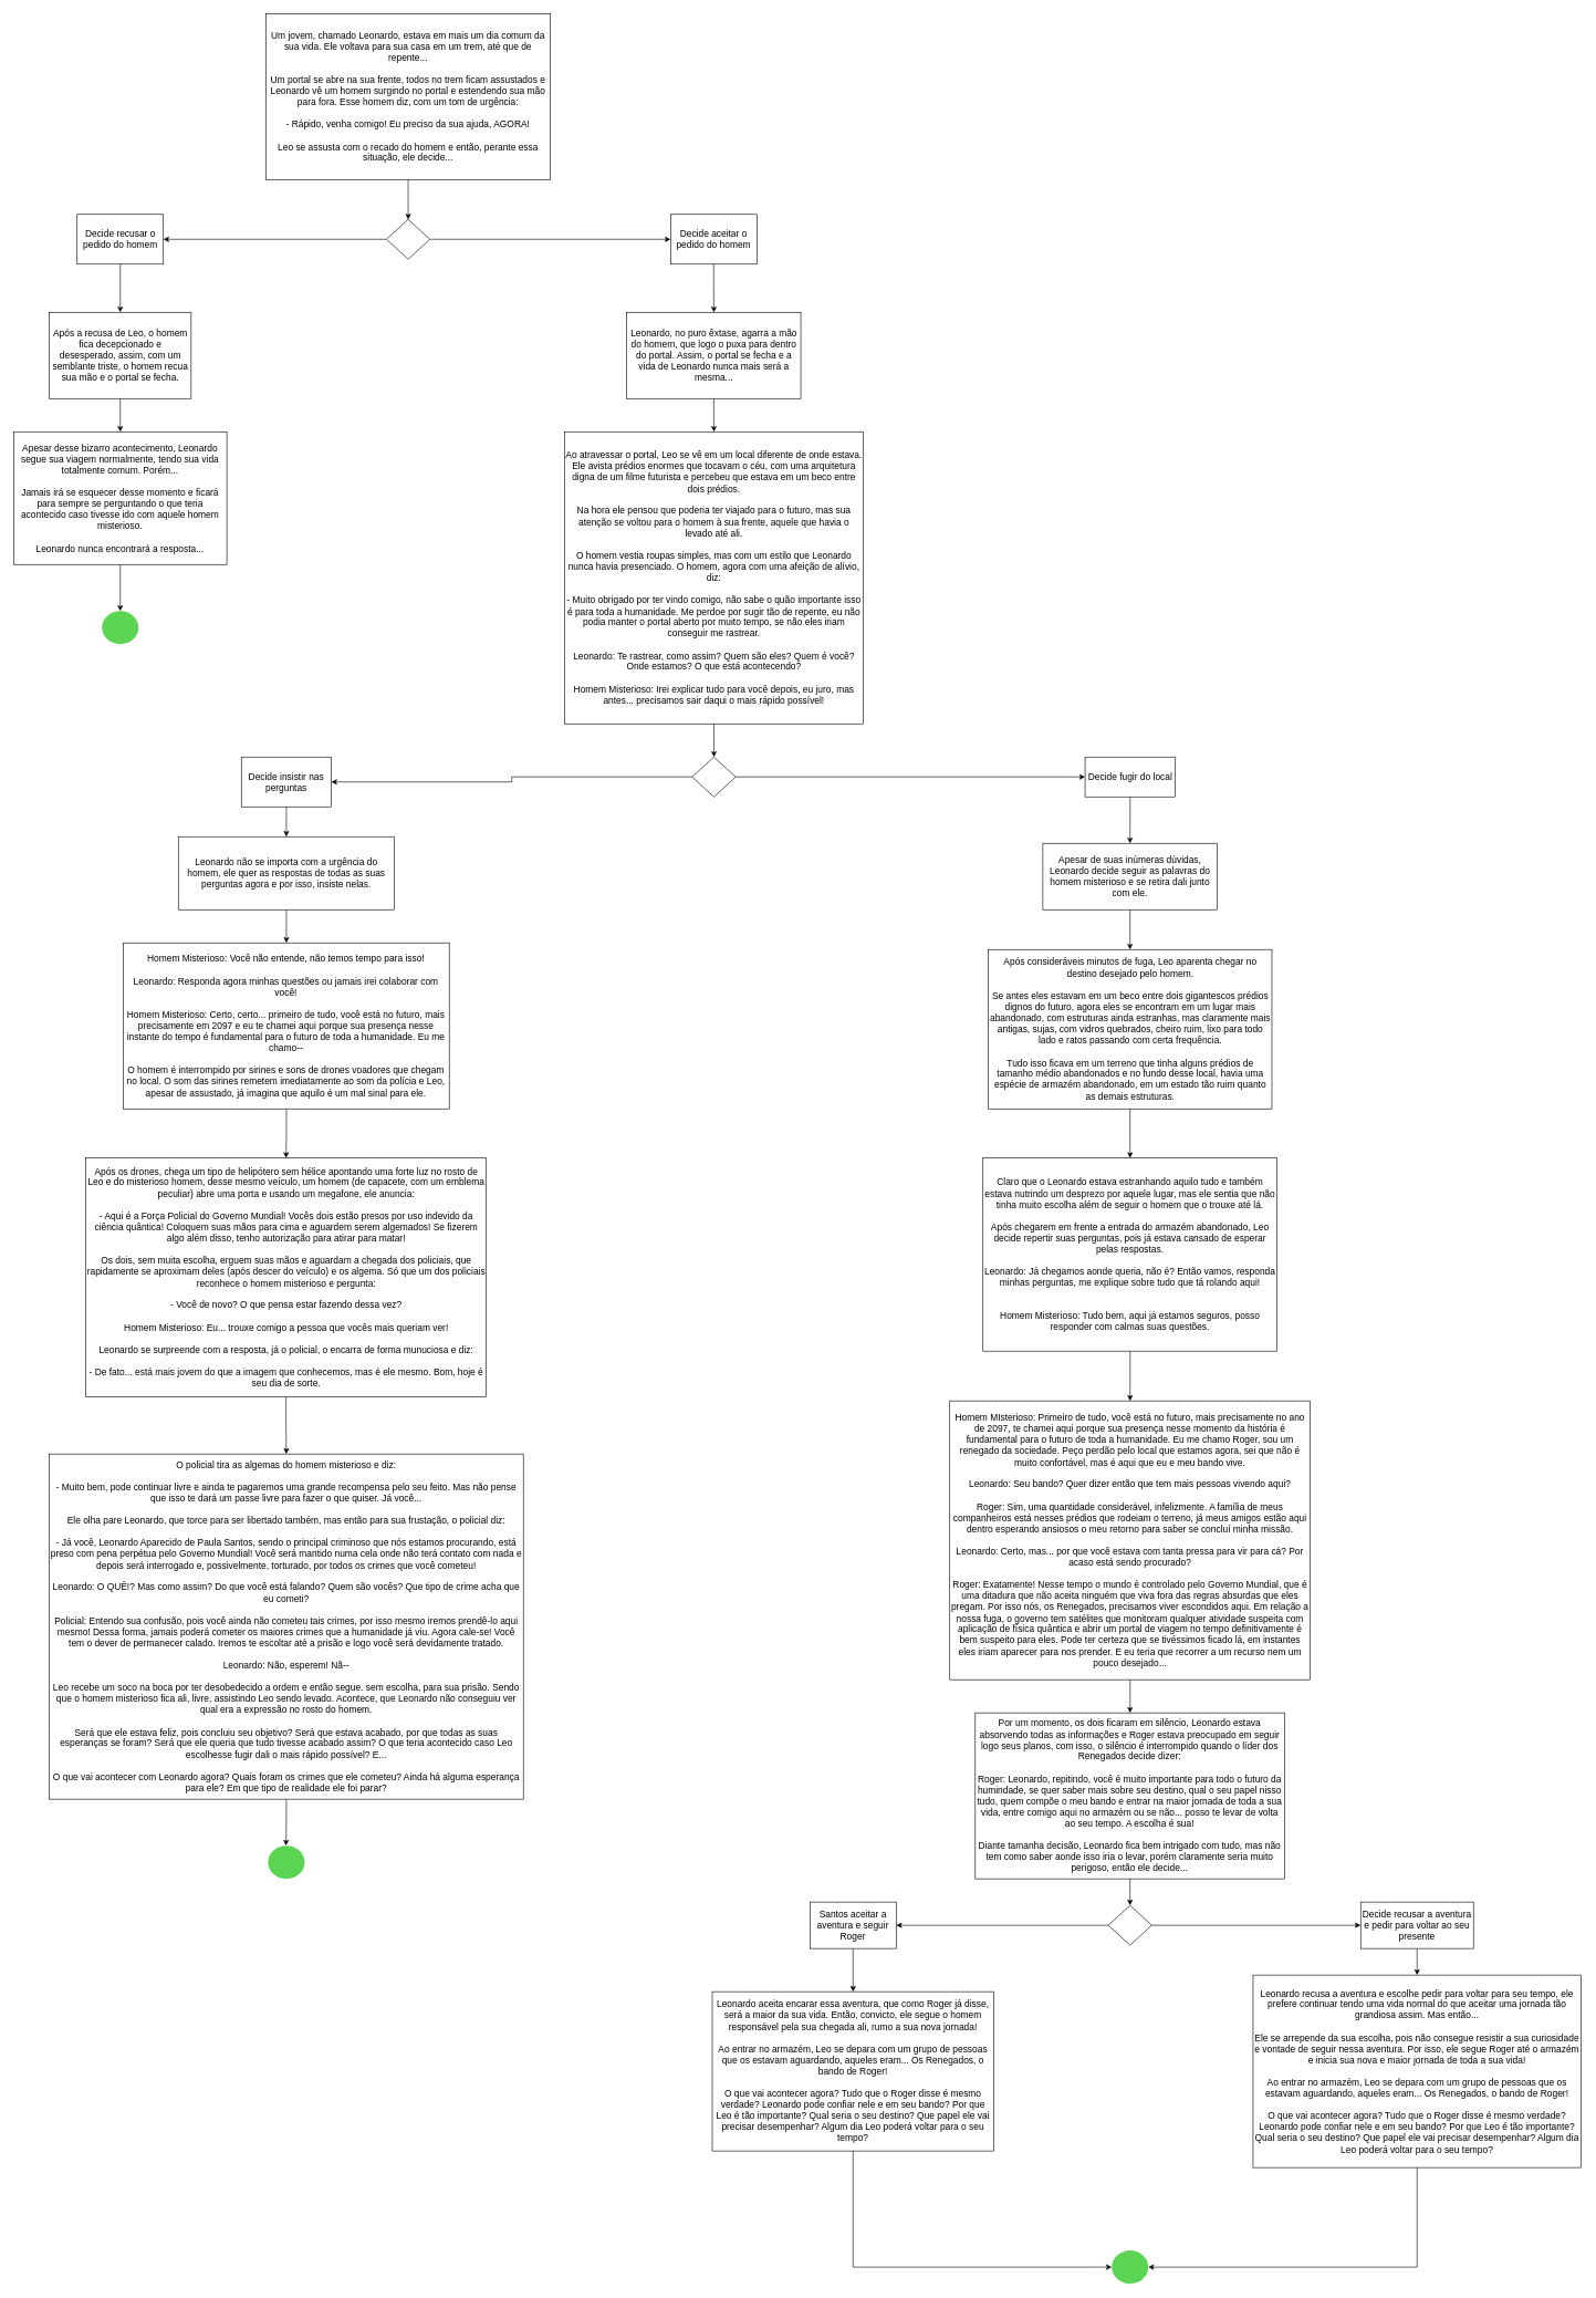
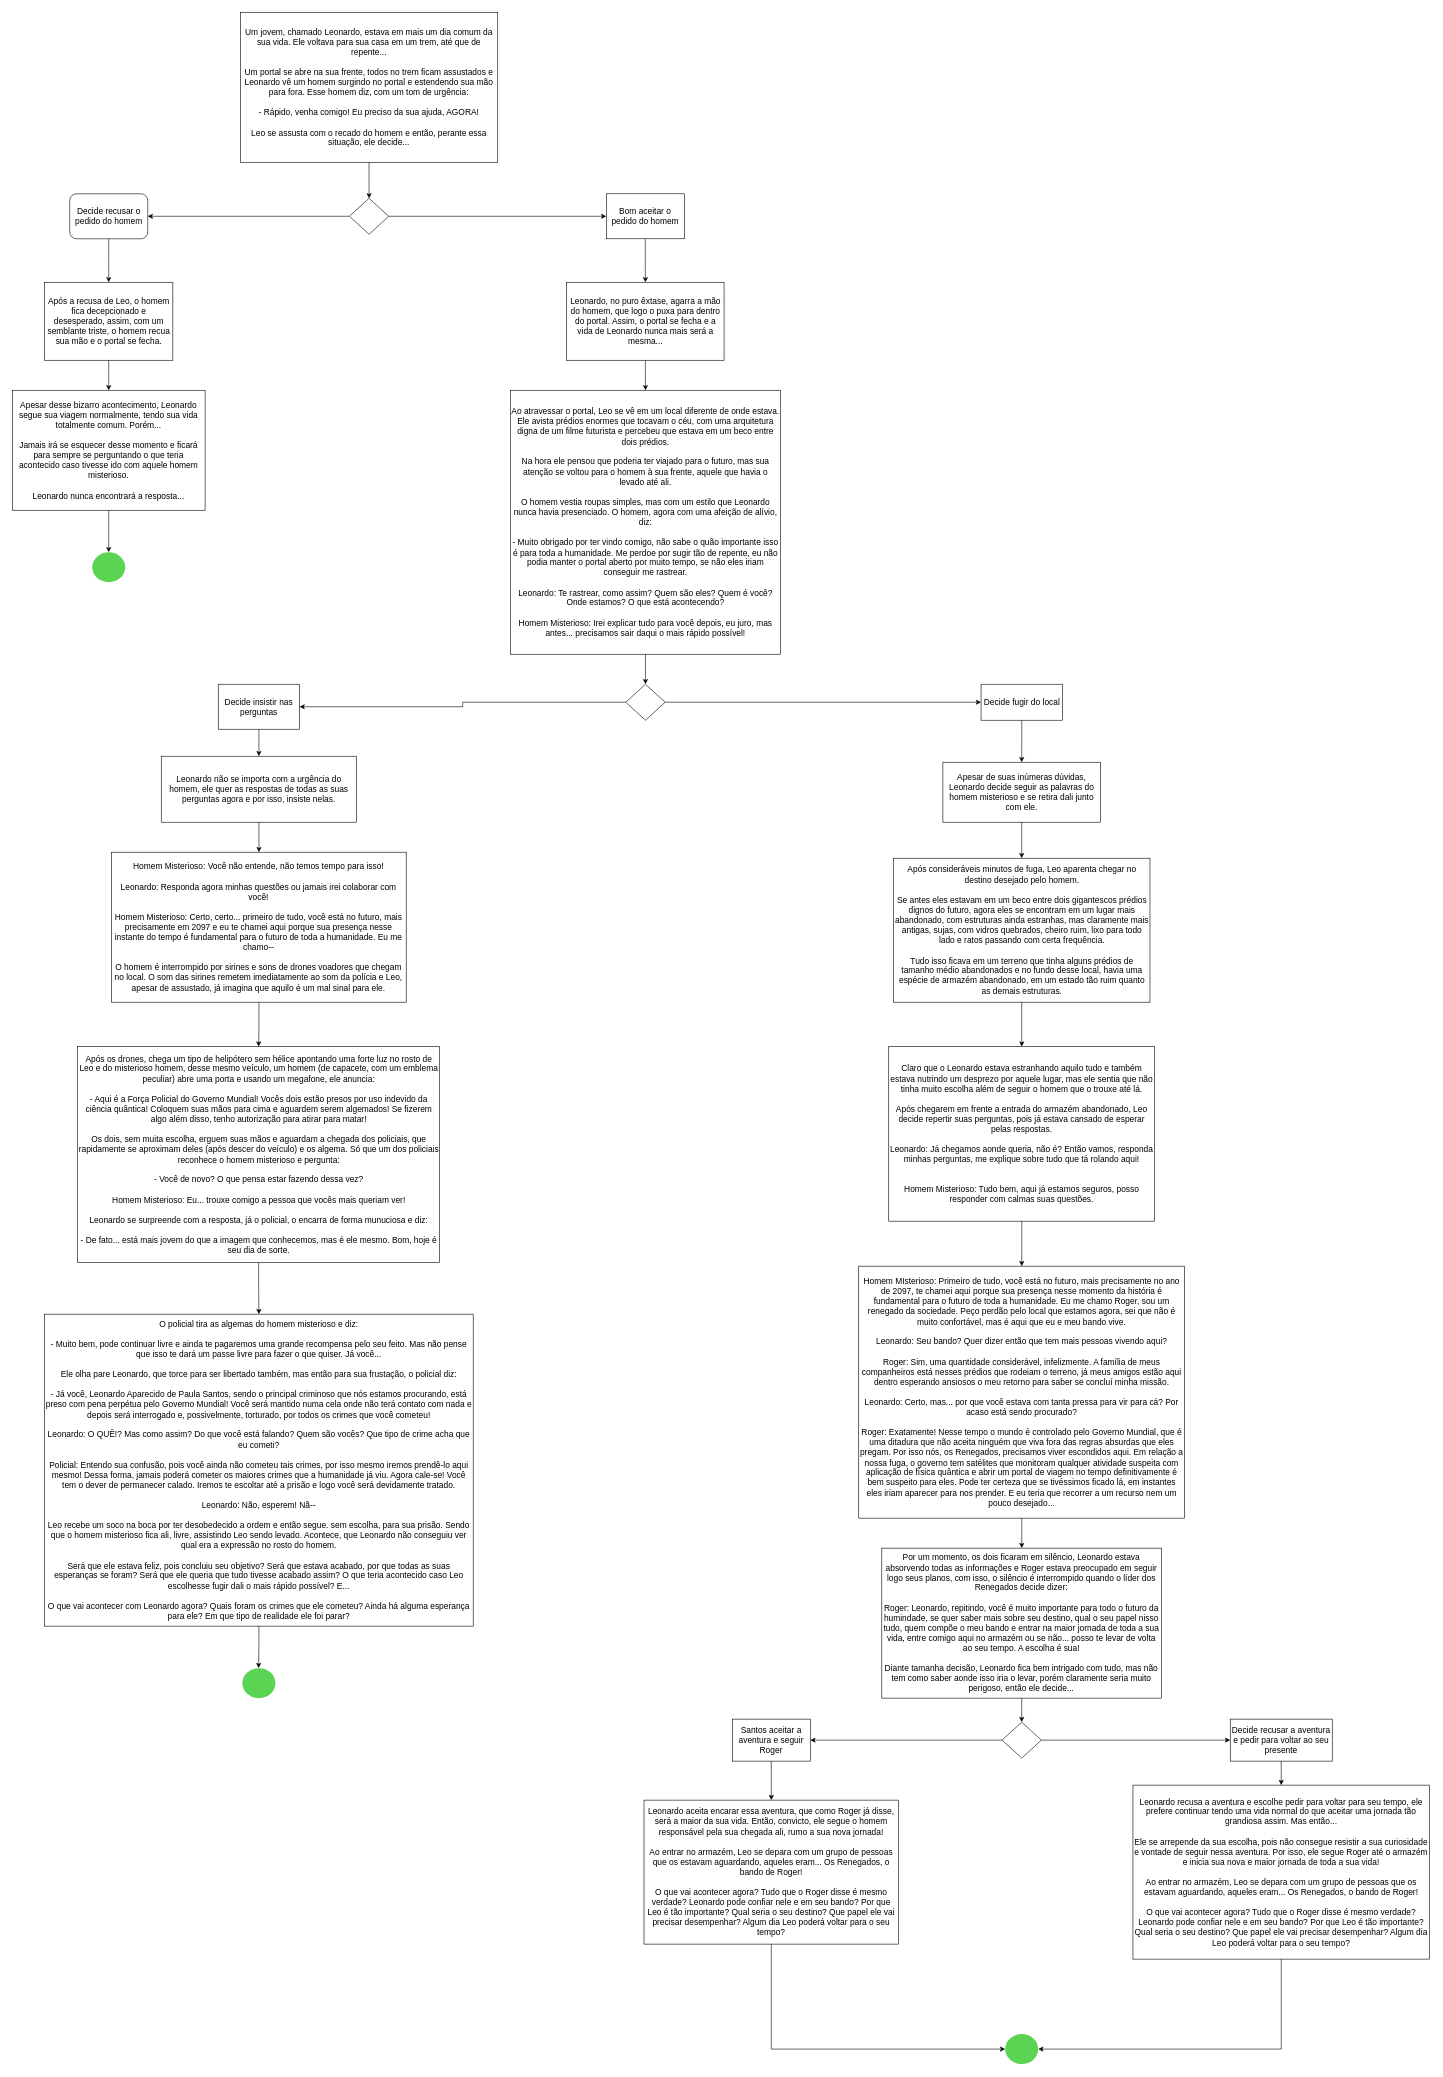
- <mxCell id="8" value="&lt;font style=&quot;font-size: 14px;&quot;&gt;Decide recusar o pedido do homem&lt;/font&gt;" style="whiteSpace=wrap;html=1;rounded=0;" parent="1" vertex="1"><mxGeometry x="115.61" y="322.5" width="130" height="75" as="geometry" /></mxCell>
+ <mxCell id="8" value="&lt;font style=&quot;font-size: 14px;&quot;&gt;Decide recusar o pedido do homem&lt;/font&gt;" style="whiteSpace=wrap;html=1;rounded=1;" parent="1" vertex="1"><mxGeometry x="115.61" y="322.5" width="130" height="75" as="geometry" /></mxCell>
- <mxCell id="15" value="&lt;font style=&quot;font-size: 14px;&quot;&gt;Decide aceitar o pedido do homem&lt;/font&gt;" style="whiteSpace=wrap;html=1;rounded=0;" parent="1" vertex="1"><mxGeometry x="1010" y="322.5" width="130" height="75" as="geometry" /></mxCell>
+ <mxCell id="15" value="&lt;font style=&quot;font-size: 14px;&quot;&gt;Bom aceitar o pedido do homem&lt;/font&gt;" style="whiteSpace=wrap;html=1;rounded=0;" parent="1" vertex="1"><mxGeometry x="1010" y="322.5" width="130" height="75" as="geometry" /></mxCell>
